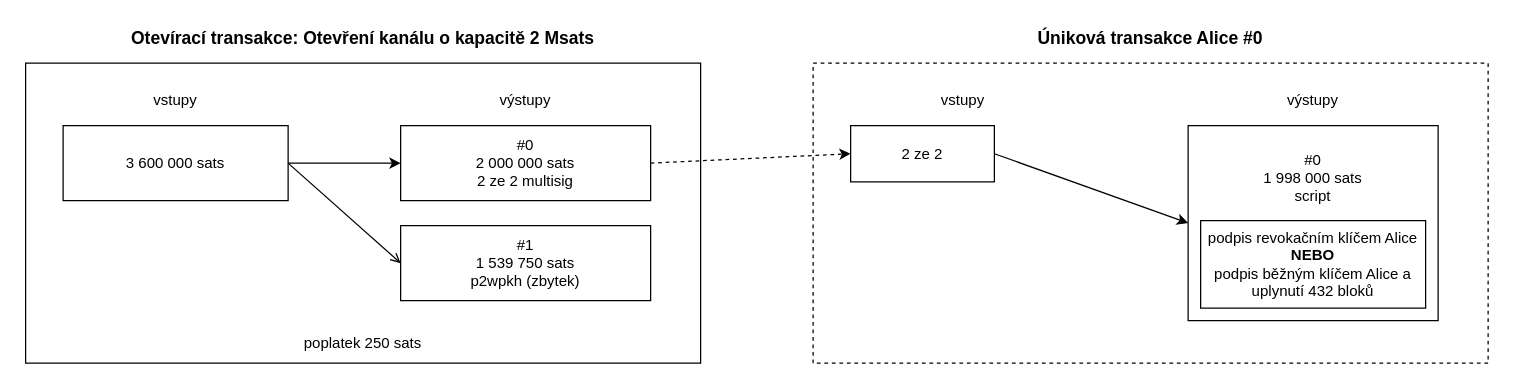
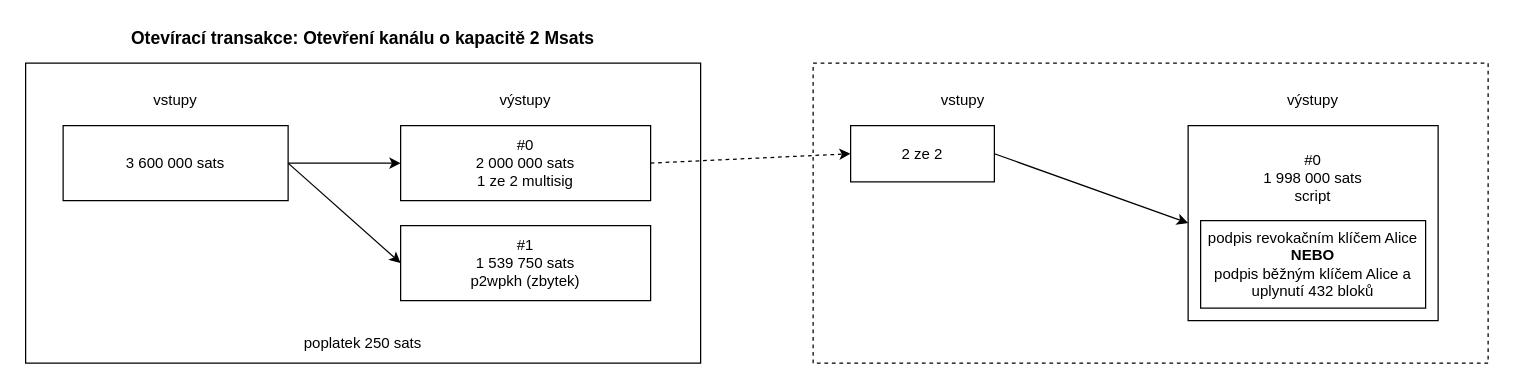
- <mxCell id="17" value="&lt;span style=&quot;font-size: 14px&quot;&gt;&lt;b&gt;Úniková transakce Alice #0&lt;/b&gt;&lt;/span&gt;" style="text;html=1;strokeColor=none;fillColor=none;align=center;verticalAlign=middle;whiteSpace=wrap;rounded=0;" vertex="1" parent="1"><mxGeometry x="670" y="20" width="500" height="20" as="geometry" /></mxCell>
- <mxCell id="4" value="#0&lt;br&gt;2 000 000 sats&lt;br&gt;2 ze 2 multisig" style="rounded=0;whiteSpace=wrap;html=1;" vertex="1" parent="1"><mxGeometry x="320" y="100" width="200" height="60" as="geometry" /></mxCell>
+ <mxCell id="4" value="#0&lt;br&gt;2 000 000 sats&lt;br&gt;1 ze 2 multisig" style="rounded=0;whiteSpace=wrap;html=1;" vertex="1" parent="1"><mxGeometry x="320" y="100" width="200" height="60" as="geometry" /></mxCell>
- <mxCell id="11" value="" style="endArrow=open;html=1;exitX=1;exitY=0.5;exitDx=0;exitDy=0;entryX=0;entryY=0.5;entryDx=0;entryDy=0;" edge="1" parent="1" source="3" target="5"><mxGeometry width="50" height="50" relative="1" as="geometry"><mxPoint x="430" y="210" as="sourcePoint" /><mxPoint x="480" y="160" as="targetPoint" /></mxGeometry></mxCell>
+ <mxCell id="11" value="" style="endArrow=classic;html=1;exitX=1;exitY=0.5;exitDx=0;exitDy=0;entryX=0;entryY=0.5;entryDx=0;entryDy=0;" edge="1" parent="1" source="3" target="5"><mxGeometry width="50" height="50" relative="1" as="geometry"><mxPoint x="430" y="210" as="sourcePoint" /><mxPoint x="480" y="160" as="targetPoint" /></mxGeometry></mxCell>
